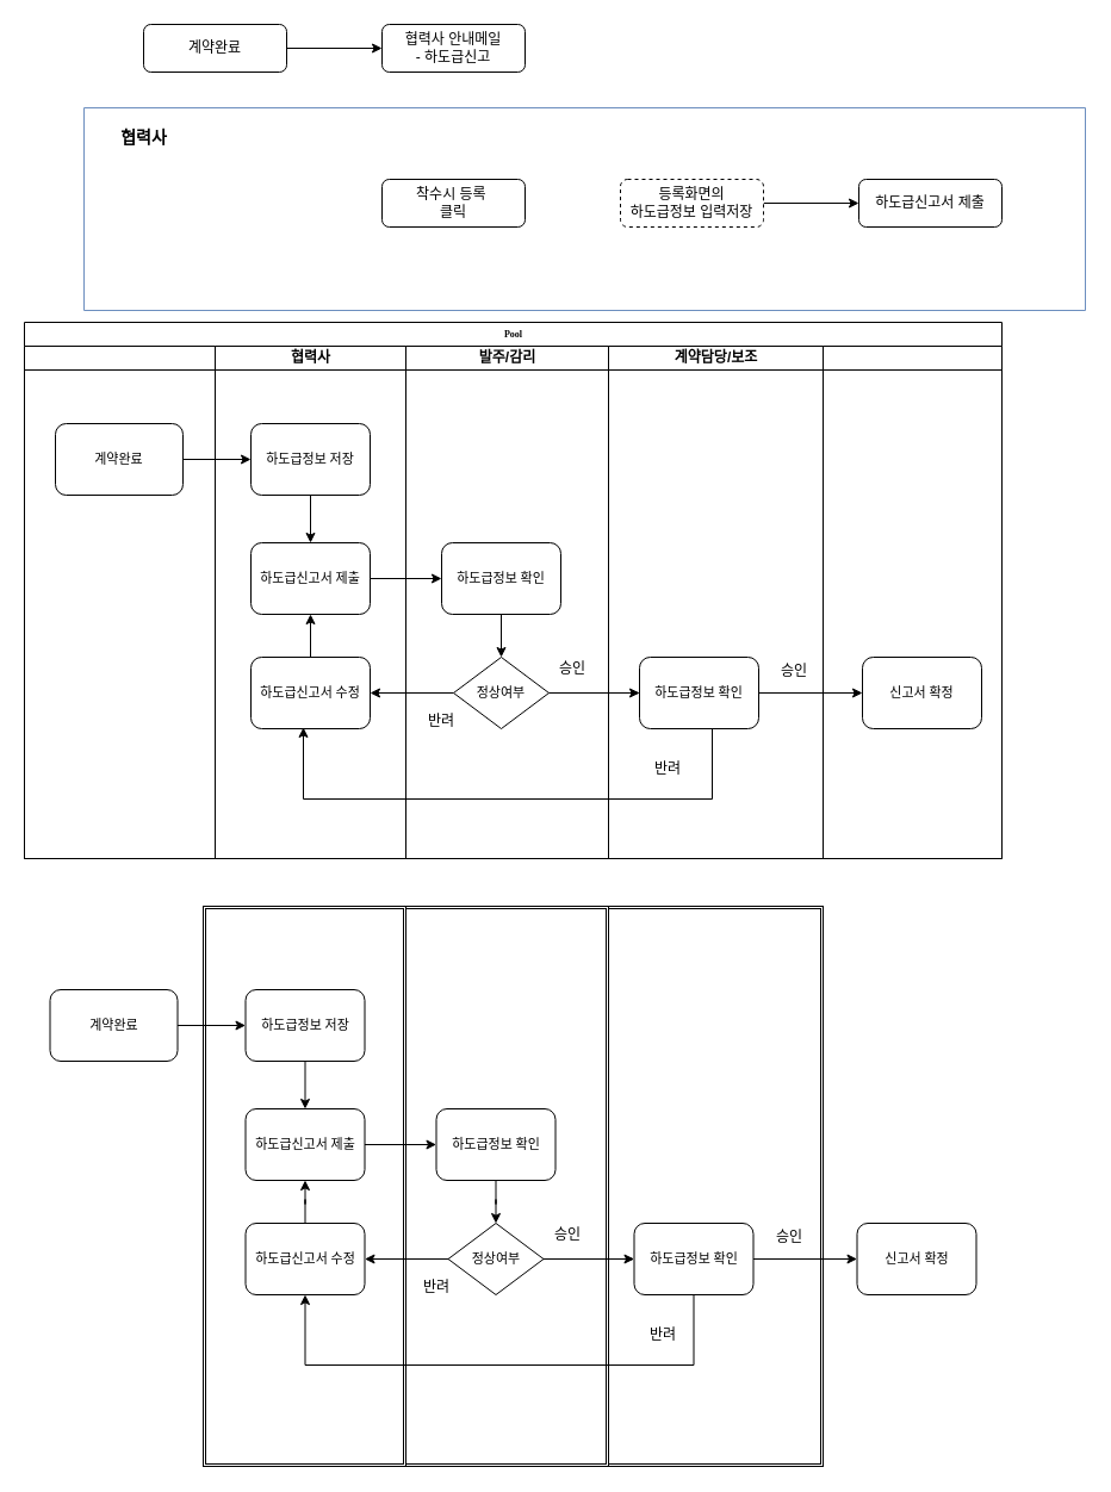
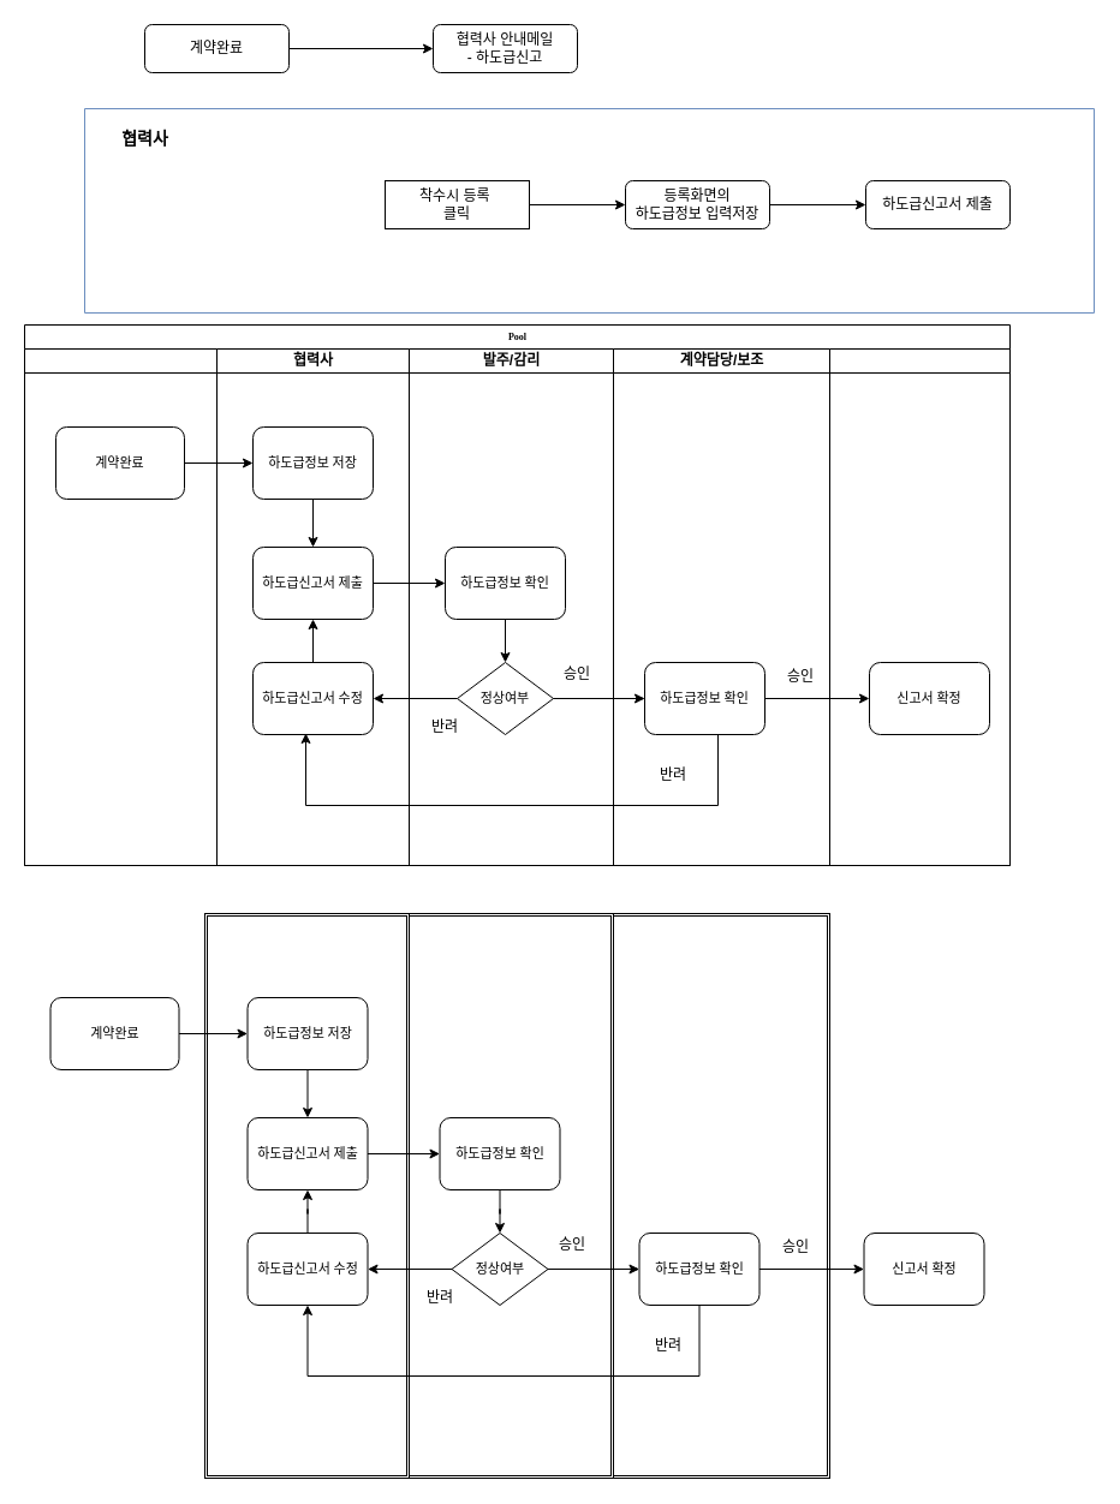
- <mxCell id="7" value="협력사 안내메일&lt;div&gt;- 하도급신고&lt;/div&gt;" style="rounded=1;whiteSpace=wrap;html=1;fontSize=12;glass=0;strokeWidth=1;shadow=0;" vertex="1" parent="1"><mxGeometry x="320" y="20" width="120" height="40" as="geometry" /></mxCell>
+ <mxCell id="7" value="협력사 안내메일&lt;div&gt;- 하도급신고&lt;/div&gt;" style="rounded=1;whiteSpace=wrap;html=1;fontSize=12;glass=0;strokeWidth=1;shadow=0;" vertex="1" parent="1"><mxGeometry x="360" y="20" width="120" height="40" as="geometry" /></mxCell>
- <mxCell id="10" value="착수시 등록&amp;nbsp;&lt;div&gt;클릭&lt;/div&gt;" style="rounded=1;whiteSpace=wrap;html=1;fontSize=12;glass=0;strokeWidth=1;shadow=0;" vertex="1" parent="8"><mxGeometry x="250" y="60" width="120" height="40" as="geometry" /></mxCell>
+ <mxCell id="10" value="착수시 등록&amp;nbsp;&lt;div&gt;클릭&lt;/div&gt;" style="whiteSpace=wrap;html=1;fontSize=12;glass=0;strokeWidth=1;shadow=0;rounded=0;" vertex="1" parent="8"><mxGeometry x="250" y="60" width="120" height="40" as="geometry" /></mxCell>
+ <mxCell id="9" value="" style="edgeStyle=orthogonalEdgeStyle;rounded=0;orthogonalLoop=1;jettySize=auto;html=1;" edge="1" parent="8" source="10" target="12"><mxGeometry relative="1" as="geometry" /></mxCell>
- <mxCell id="12" value="등록화면의&lt;div&gt;하도급정보 입력저장&lt;/div&gt;" style="rounded=1;whiteSpace=wrap;html=1;fontSize=12;glass=0;strokeWidth=1;shadow=0;dashed=1;" vertex="1" parent="8"><mxGeometry x="450" y="60" width="120" height="40" as="geometry" /></mxCell>
+ <mxCell id="12" value="등록화면의&lt;div&gt;하도급정보 입력저장&lt;/div&gt;" style="rounded=1;whiteSpace=wrap;html=1;fontSize=12;glass=0;strokeWidth=1;shadow=0;" vertex="1" parent="8"><mxGeometry x="450" y="60" width="120" height="40" as="geometry" /></mxCell>
